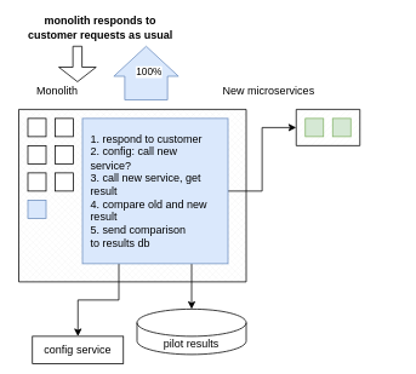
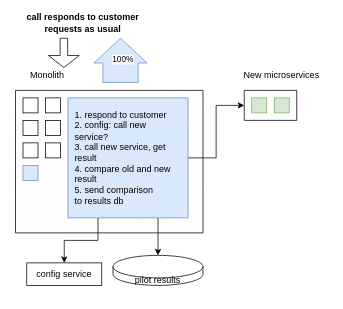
- <mxCell id="22" value="monolith responds to customer requests as usual" style="text;html=1;strokeColor=none;fillColor=none;align=center;verticalAlign=middle;whiteSpace=wrap;rounded=0;fontStyle=1" parent="1" vertex="1"><mxGeometry x="20" y="20" width="180" height="20" as="geometry" /></mxCell>
+ <mxCell id="22" value="call responds to customer requests as usual" style="text;html=1;strokeColor=none;fillColor=none;align=center;verticalAlign=middle;whiteSpace=wrap;rounded=0;fontStyle=1" parent="1" vertex="1"><mxGeometry x="20" y="20" width="180" height="20" as="geometry" /></mxCell>
- <mxCell id="18" value="New microservices" style="text;html=1;strokeColor=none;fillColor=none;align=center;verticalAlign=middle;whiteSpace=wrap;rounded=0;" parent="1" vertex="1"><mxGeometry x="235" y="90" width="120" height="20" as="geometry" /></mxCell>
+ <mxCell id="18" value="New microservices" style="text;html=1;strokeColor=none;fillColor=none;align=center;verticalAlign=middle;whiteSpace=wrap;rounded=0;" parent="1" vertex="1"><mxGeometry x="315" y="90" width="120" height="20" as="geometry" /></mxCell>
- <mxCell id="20" value="pilot results" style="shape=cylinder3;whiteSpace=wrap;html=1;boundedLbl=1;backgroundOutline=1;size=15;" parent="1" vertex="1"><mxGeometry x="150" y="340" width="120" height="50" as="geometry" /></mxCell>
+ <mxCell id="20" value="pilot results" style="shape=cylinder3;whiteSpace=wrap;html=1;boundedLbl=1;backgroundOutline=1;size=15;" parent="1" vertex="1"><mxGeometry x="150" y="340" width="120" height="40" as="geometry" /></mxCell>
- <mxCell id="19" value="config service" style="rounded=0;whiteSpace=wrap;html=1;" parent="1" vertex="1"><mxGeometry x="35" y="370" width="100" height="30" as="geometry" /></mxCell>
+ <mxCell id="19" value="config service" style="rounded=0;whiteSpace=wrap;html=1;" parent="1" vertex="1"><mxGeometry x="35" y="350" width="100" height="30" as="geometry" /></mxCell>
